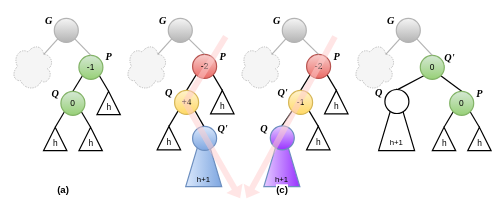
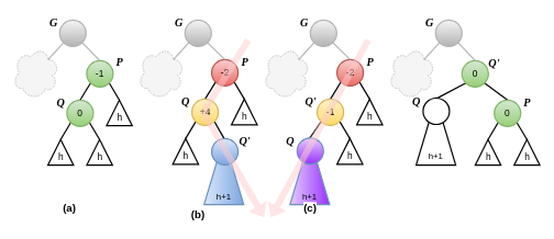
+ <mxCell id="4" value="&lt;font style=&quot;font-size: 16px;&quot;&gt;&lt;b&gt;(b)&lt;/b&gt;&lt;/font&gt;" style="text;html=1;align=center;verticalAlign=middle;whiteSpace=wrap;rounded=0;fontFamily=Helvetica;fontSize=11;fontColor=default;labelBackgroundColor=default;" parent="2" vertex="1"><mxGeometry x="249.75" y="290.5" width="60" height="30" as="geometry" /></mxCell>
